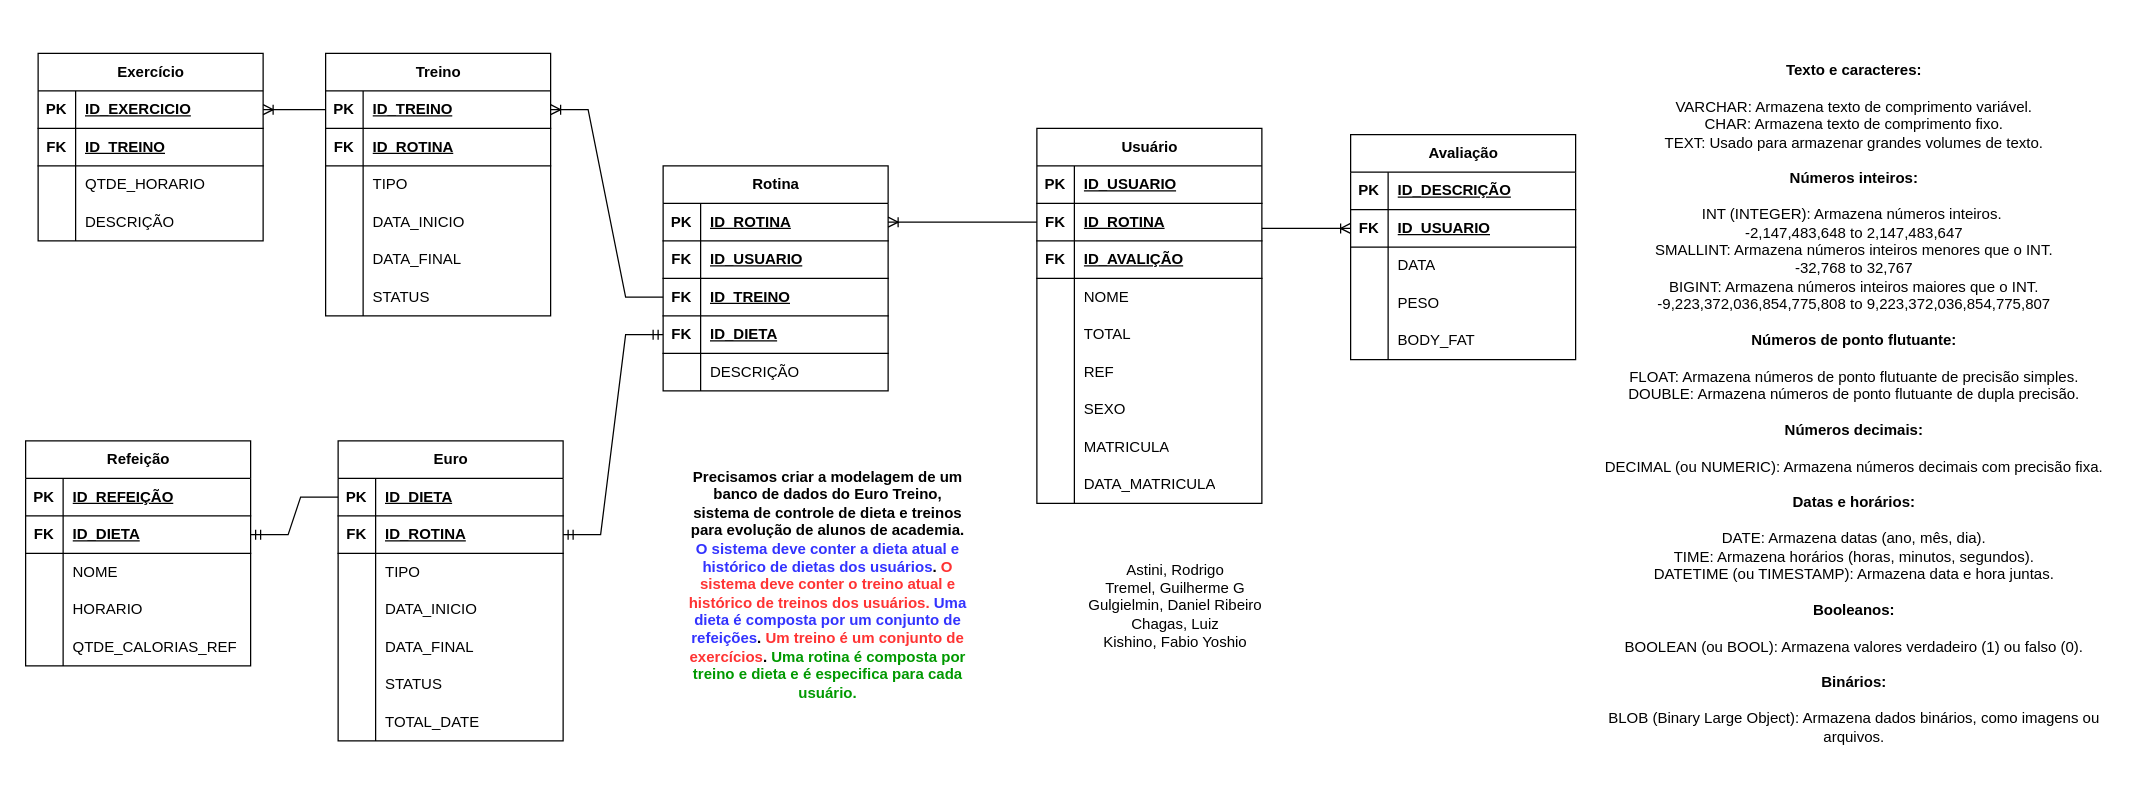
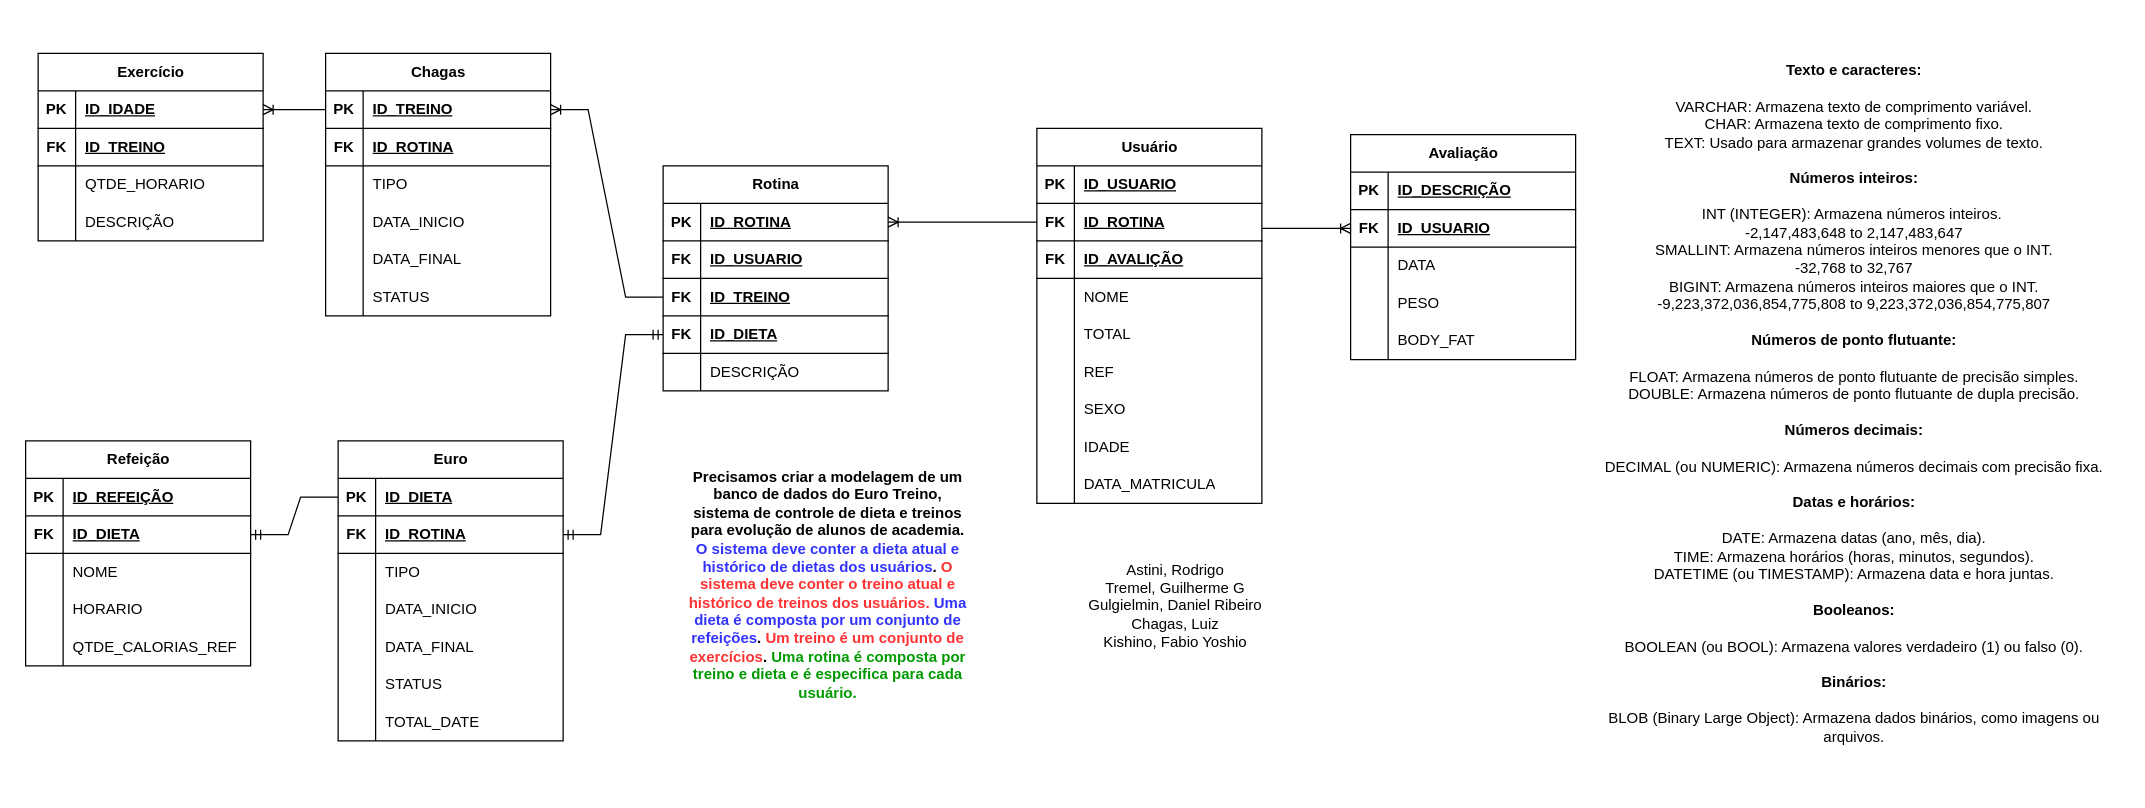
- <mxCell id="47" value="Treino" style="shape=table;startSize=30;container=1;collapsible=1;childLayout=tableLayout;fixedRows=1;rowLines=0;fontStyle=1;align=center;resizeLast=1;html=1;" parent="1" vertex="1"><mxGeometry x="260" y="42" width="180" height="210" as="geometry" /></mxCell>
+ <mxCell id="47" value="Chagas" style="shape=table;startSize=30;container=1;collapsible=1;childLayout=tableLayout;fixedRows=1;rowLines=0;fontStyle=1;align=center;resizeLast=1;html=1;" parent="1" vertex="1"><mxGeometry x="260" y="42" width="180" height="210" as="geometry" /></mxCell>
- <mxCell id="69" value="ID_EXERCICIO" style="shape=partialRectangle;connectable=0;fillColor=none;top=0;left=0;bottom=0;right=0;align=left;spacingLeft=6;fontStyle=5;overflow=hidden;whiteSpace=wrap;html=1;" parent="67" vertex="1"><mxGeometry x="30" width="150" height="30" as="geometry"><mxRectangle width="150" height="30" as="alternateBounds" /></mxGeometry></mxCell>
+ <mxCell id="69" value="ID_IDADE" style="shape=partialRectangle;connectable=0;fillColor=none;top=0;left=0;bottom=0;right=0;align=left;spacingLeft=6;fontStyle=5;overflow=hidden;whiteSpace=wrap;html=1;" parent="67" vertex="1"><mxGeometry x="30" width="150" height="30" as="geometry"><mxRectangle width="150" height="30" as="alternateBounds" /></mxGeometry></mxCell>
- <mxCell id="26" value="MATRICULA" style="shape=partialRectangle;connectable=0;fillColor=none;top=0;left=0;bottom=0;right=0;align=left;spacingLeft=6;overflow=hidden;whiteSpace=wrap;html=1;" parent="24" vertex="1"><mxGeometry x="30" width="150" height="30" as="geometry"><mxRectangle width="150" height="30" as="alternateBounds" /></mxGeometry></mxCell>
+ <mxCell id="26" value="IDADE" style="shape=partialRectangle;connectable=0;fillColor=none;top=0;left=0;bottom=0;right=0;align=left;spacingLeft=6;overflow=hidden;whiteSpace=wrap;html=1;" parent="24" vertex="1"><mxGeometry x="30" width="150" height="30" as="geometry"><mxRectangle width="150" height="30" as="alternateBounds" /></mxGeometry></mxCell>
